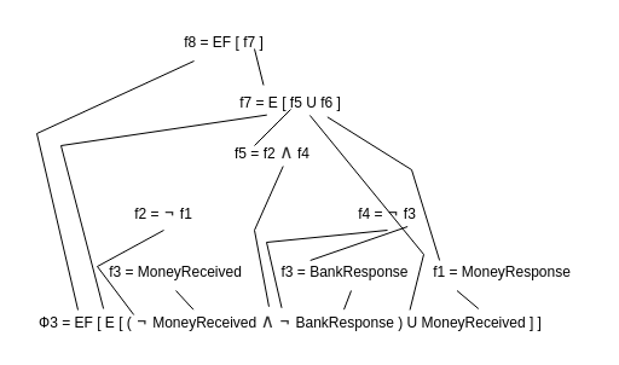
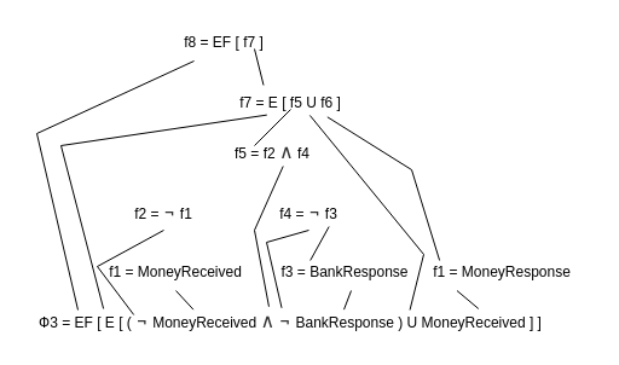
- <mxCell id="4" value="f4 =&amp;nbsp;&lt;span style=&quot;color: rgb(51, 51, 51); font-family: &amp;quot;YS Text&amp;quot;, -apple-system, BlinkMacSystemFont, Arial, Helvetica, sans-serif; font-size: 16px; text-align: start; background-color: rgb(255, 255, 255);&quot;&gt;¬&lt;/span&gt;&amp;nbsp;f3" style="text;html=1;align=center;verticalAlign=middle;whiteSpace=wrap;rounded=0;" vertex="1" parent="1"><mxGeometry x="275" y="160" width="90" height="30" as="geometry" /></mxCell>
+ <mxCell id="4" value="f4 =&amp;nbsp;&lt;span style=&quot;color: rgb(51, 51, 51); font-family: &amp;quot;YS Text&amp;quot;, -apple-system, BlinkMacSystemFont, Arial, Helvetica, sans-serif; font-size: 16px; text-align: start; background-color: rgb(255, 255, 255);&quot;&gt;¬&lt;/span&gt;&amp;nbsp;f3" style="text;html=1;align=center;verticalAlign=middle;whiteSpace=wrap;rounded=0;" vertex="1" parent="1"><mxGeometry x="210" y="160" width="90" height="30" as="geometry" /></mxCell>
- <mxCell id="7" value="f3 = MoneyReceived" style="text;html=1;align=center;verticalAlign=middle;whiteSpace=wrap;rounded=0;" vertex="1" parent="1"><mxGeometry x="70" y="210" width="150" height="30" as="geometry" /></mxCell>
+ <mxCell id="7" value="f1 = MoneyReceived" style="text;html=1;align=center;verticalAlign=middle;whiteSpace=wrap;rounded=0;" vertex="1" parent="1"><mxGeometry x="70" y="210" width="150" height="30" as="geometry" /></mxCell>
